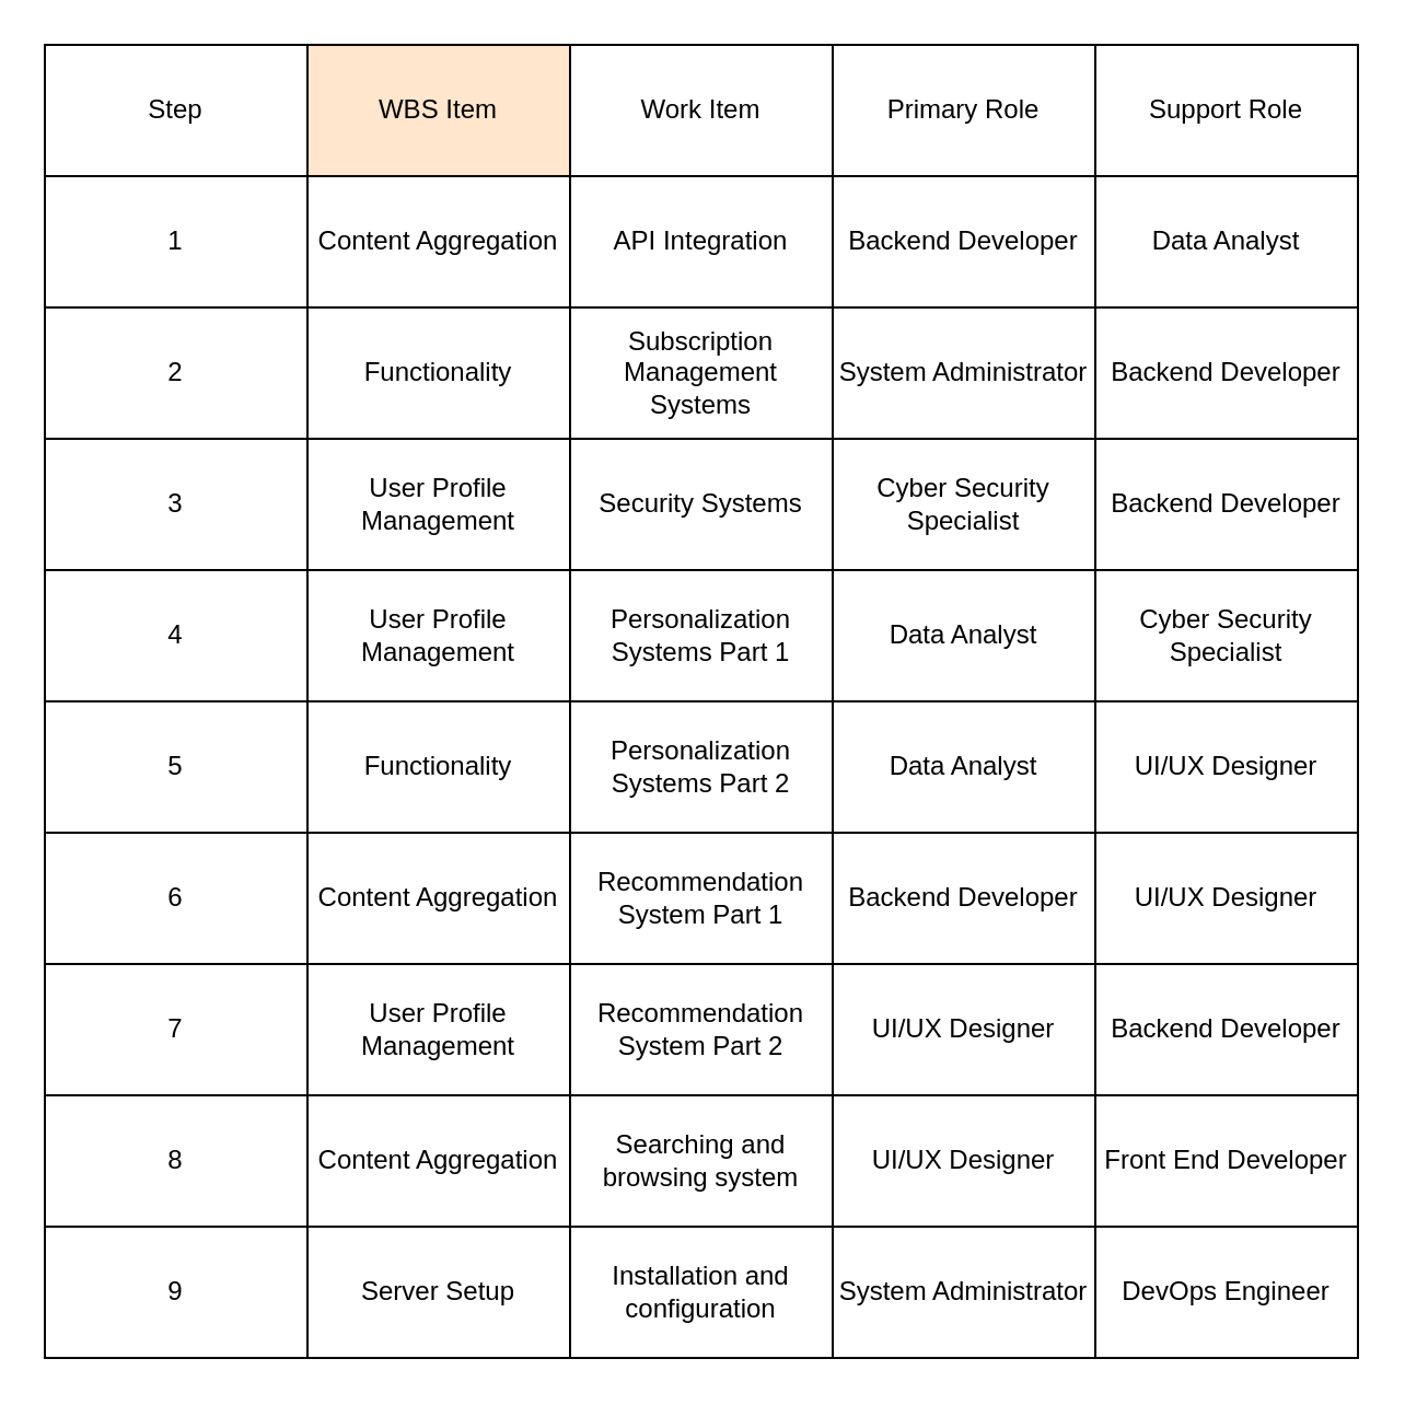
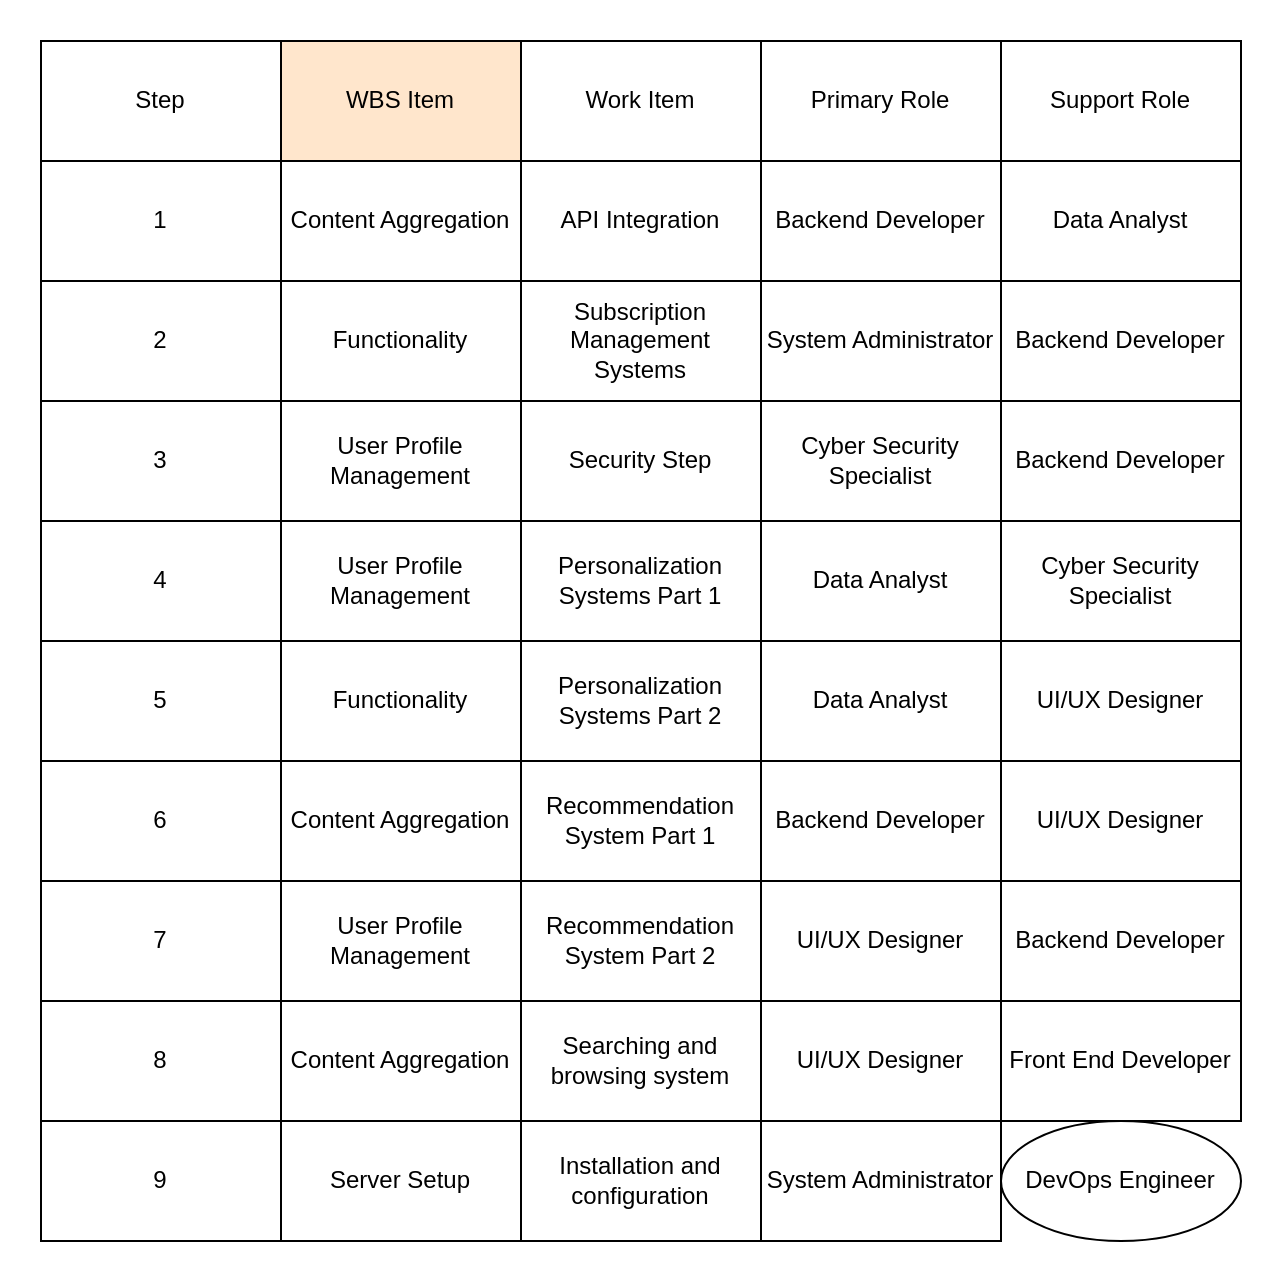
- <mxCell id="15" value="Security Systems" style="rounded=0;whiteSpace=wrap;html=1;" vertex="1" parent="1"><mxGeometry x="260" y="200" width="120" height="60" as="geometry" /></mxCell>
+ <mxCell id="15" value="Security Step" style="rounded=0;whiteSpace=wrap;html=1;" vertex="1" parent="1"><mxGeometry x="260" y="200" width="120" height="60" as="geometry" /></mxCell>
- <mxCell id="47" value="DevOps Engineer" style="rounded=0;whiteSpace=wrap;html=1;" vertex="1" parent="1"><mxGeometry x="500" y="560" width="120" height="60" as="geometry" /></mxCell>
+ <mxCell id="47" value="DevOps Engineer" style="ellipse;whiteSpace=wrap;html=1;" vertex="1" parent="1"><mxGeometry x="500" y="560" width="120" height="60" as="geometry" /></mxCell>
